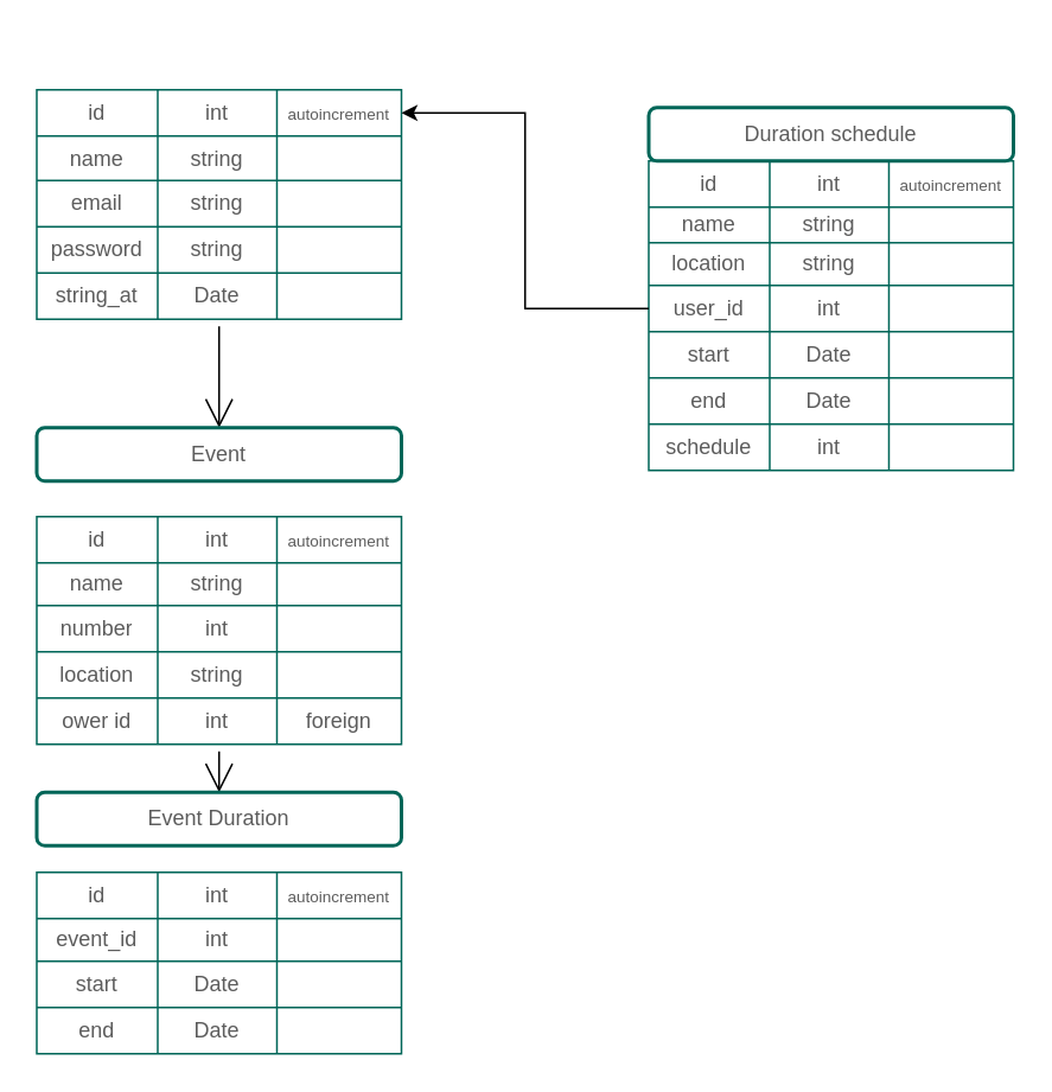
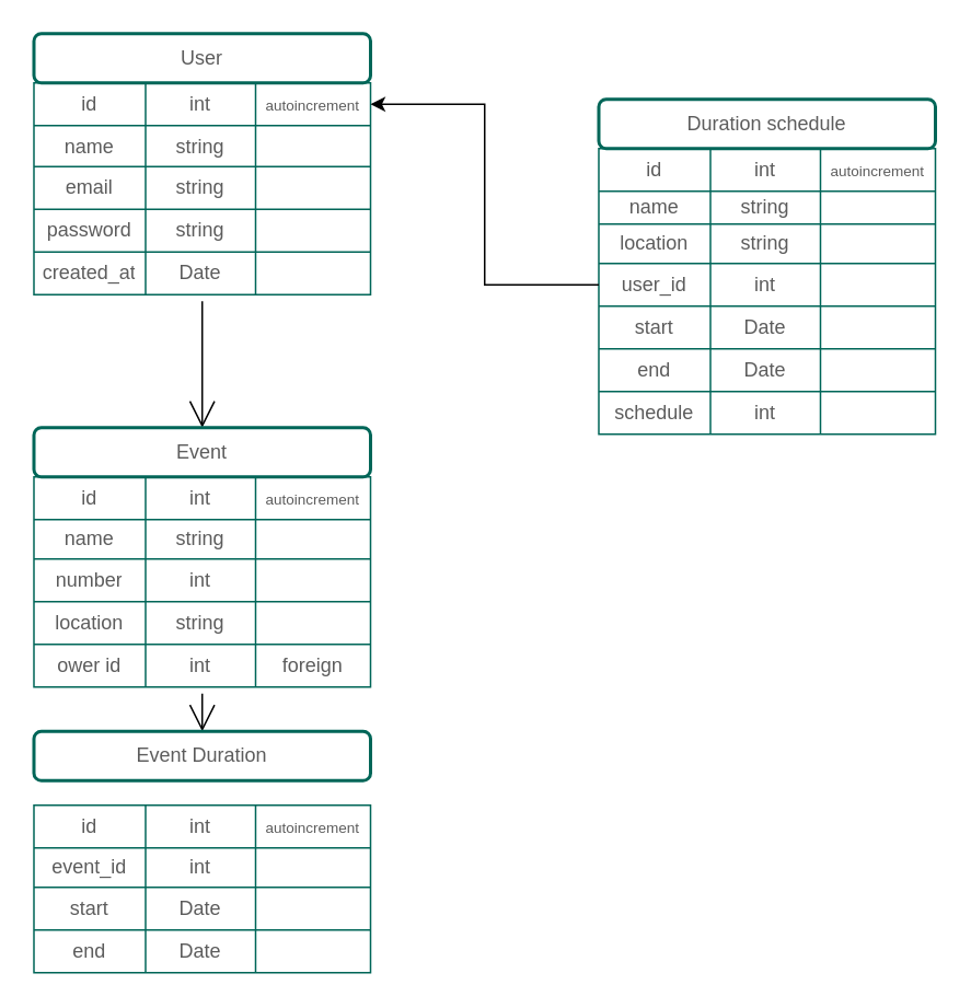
+ <mxCell id="2" value="User" style="whiteSpace=wrap;html=1;strokeWidth=2;fillColor=none;strokeColor=#006658;fontColor=#5C5C5C;rounded=1;" parent="1" vertex="1"><mxGeometry x="20" y="20" width="205" height="30" as="geometry" /></mxCell>
- <mxCell id="22" value="string_at" style="shape=partialRectangle;html=1;whiteSpace=wrap;connectable=0;overflow=hidden;fillColor=none;top=0;left=0;bottom=0;right=0;pointerEvents=1;strokeWidth=2;strokeColor=#006658;fontColor=#5C5C5C;rounded=1;" parent="21" vertex="1"><mxGeometry width="68" height="26" as="geometry"><mxRectangle width="68" height="26" as="alternateBounds" /></mxGeometry></mxCell>
+ <mxCell id="22" value="created_at" style="shape=partialRectangle;html=1;whiteSpace=wrap;connectable=0;overflow=hidden;fillColor=none;top=0;left=0;bottom=0;right=0;pointerEvents=1;strokeWidth=2;strokeColor=#006658;fontColor=#5C5C5C;rounded=1;" parent="21" vertex="1"><mxGeometry width="68" height="26" as="geometry"><mxRectangle width="68" height="26" as="alternateBounds" /></mxGeometry></mxCell>
- <mxCell id="47" value="Event" style="whiteSpace=wrap;html=1;strokeWidth=2;fillColor=none;strokeColor=#006658;fontColor=#5C5C5C;rounded=1;" parent="1" vertex="1"><mxGeometry x="20" y="240" width="205" height="30" as="geometry" /></mxCell>
+ <mxCell id="47" value="Event" style="whiteSpace=wrap;html=1;strokeWidth=2;fillColor=none;strokeColor=#006658;fontColor=#5C5C5C;rounded=1;" parent="1" vertex="1"><mxGeometry x="20" y="260" width="205" height="30" as="geometry" /></mxCell>
